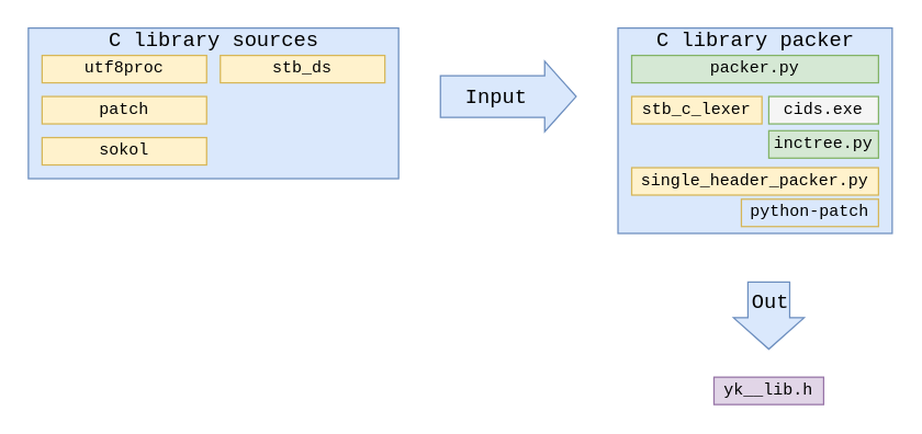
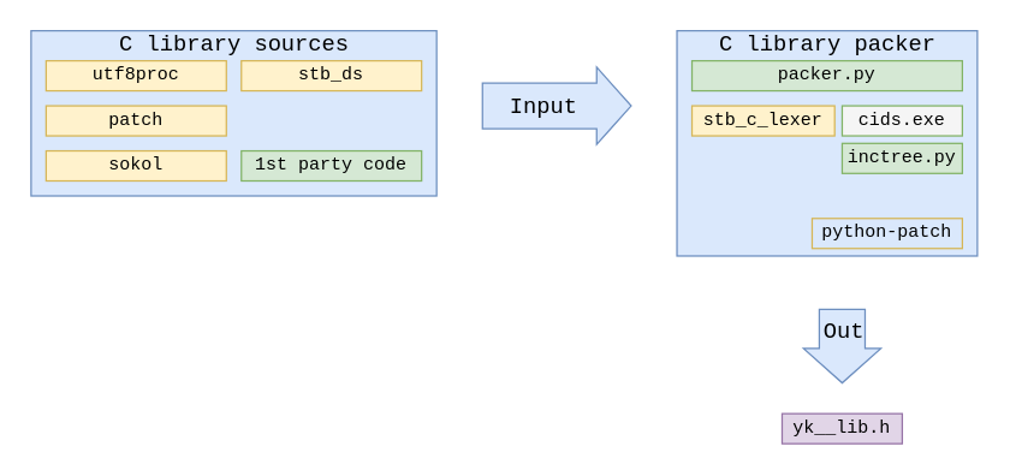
+ <mxCell id="20" value="1st party code" style="rounded=0;whiteSpace=wrap;html=1;fontFamily=Courier New;fillColor=#d5e8d4;strokeColor=#82b366;" vertex="1" parent="1"><mxGeometry x="160" y="100" width="120" height="20" as="geometry" /></mxCell>
- <mxCell id="14" value="single_header_packer.py" style="rounded=0;whiteSpace=wrap;html=1;fontFamily=Courier New;fillColor=#fff2cc;strokeColor=#d6b656;" vertex="1" parent="1"><mxGeometry x="460" y="122" width="180" height="20" as="geometry" /></mxCell>
